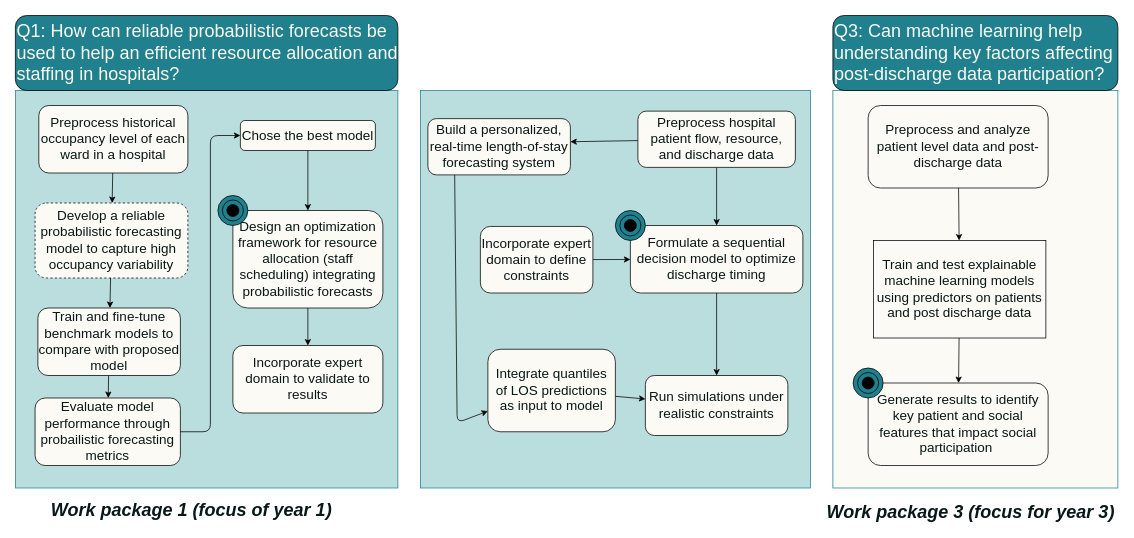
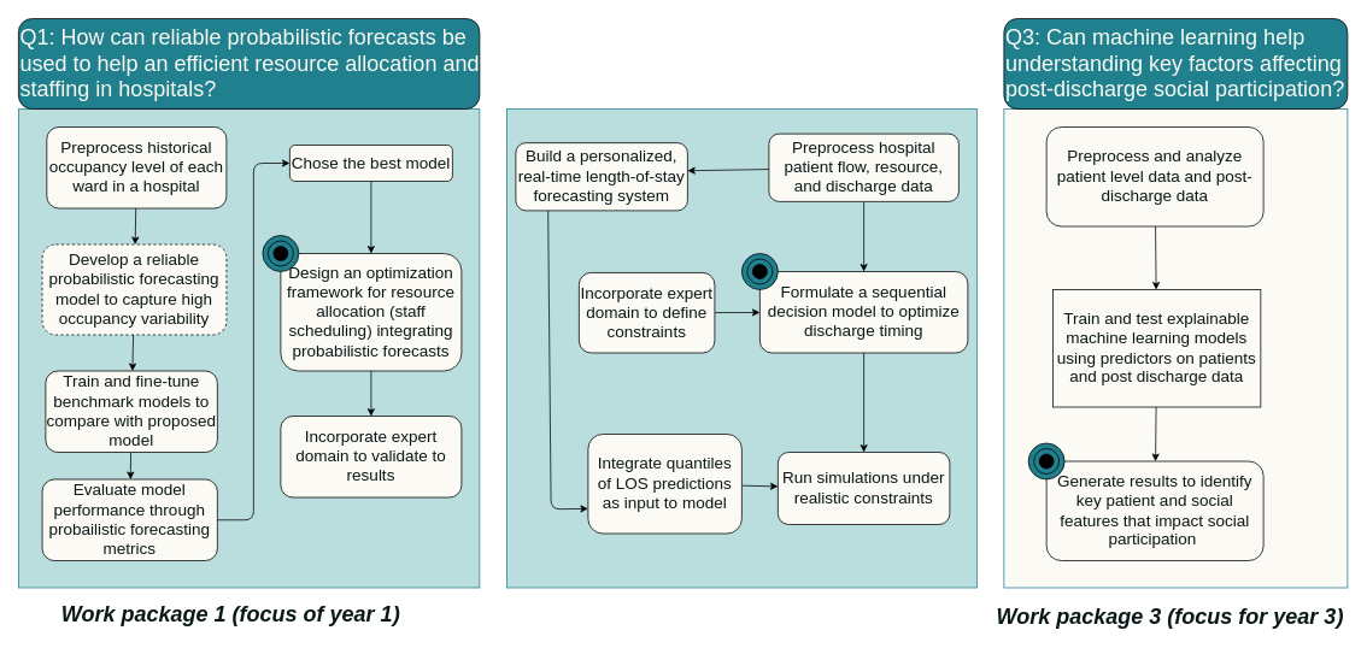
- <mxCell id="38" value="&lt;font style=&quot;font-size: 24px; color: rgb(251, 250, 244);&quot;&gt;Q3: Can machine learning help understanding key factors affecting post-discharge data participation?&lt;/font&gt;" style="rounded=1;whiteSpace=wrap;html=1;align=left;fillColor=#20808D;" parent="1" vertex="1"><mxGeometry x="1110" y="20" width="380" height="100" as="geometry" /></mxCell>
+ <mxCell id="38" value="&lt;font style=&quot;font-size: 24px; color: rgb(251, 250, 244);&quot;&gt;Q3: Can machine learning help understanding key factors affecting post-discharge social participation?&lt;/font&gt;" style="rounded=1;whiteSpace=wrap;html=1;align=left;fillColor=#20808D;" parent="1" vertex="1"><mxGeometry x="1110" y="20" width="380" height="100" as="geometry" /></mxCell>
- <mxCell id="23" value="&lt;font style=&quot;color: rgb(9, 23, 23); font-size: 18px;&quot;&gt;Integrate quantiles of LOS predictions as input to model&lt;/font&gt;" style="whiteSpace=wrap;html=1;rounded=1;fillColor=#FBFAF4;" parent="1" vertex="1"><mxGeometry x="650" y="465" width="170" height="110" as="geometry" /></mxCell>
+ <mxCell id="23" value="&lt;font style=&quot;color: rgb(9, 23, 23); font-size: 18px;&quot;&gt;Integrate quantiles of LOS predictions as input to model&lt;/font&gt;" style="whiteSpace=wrap;html=1;rounded=1;fillColor=#FBFAF4;" parent="1" vertex="1"><mxGeometry x="650" y="480" width="170" height="110" as="geometry" /></mxCell>
